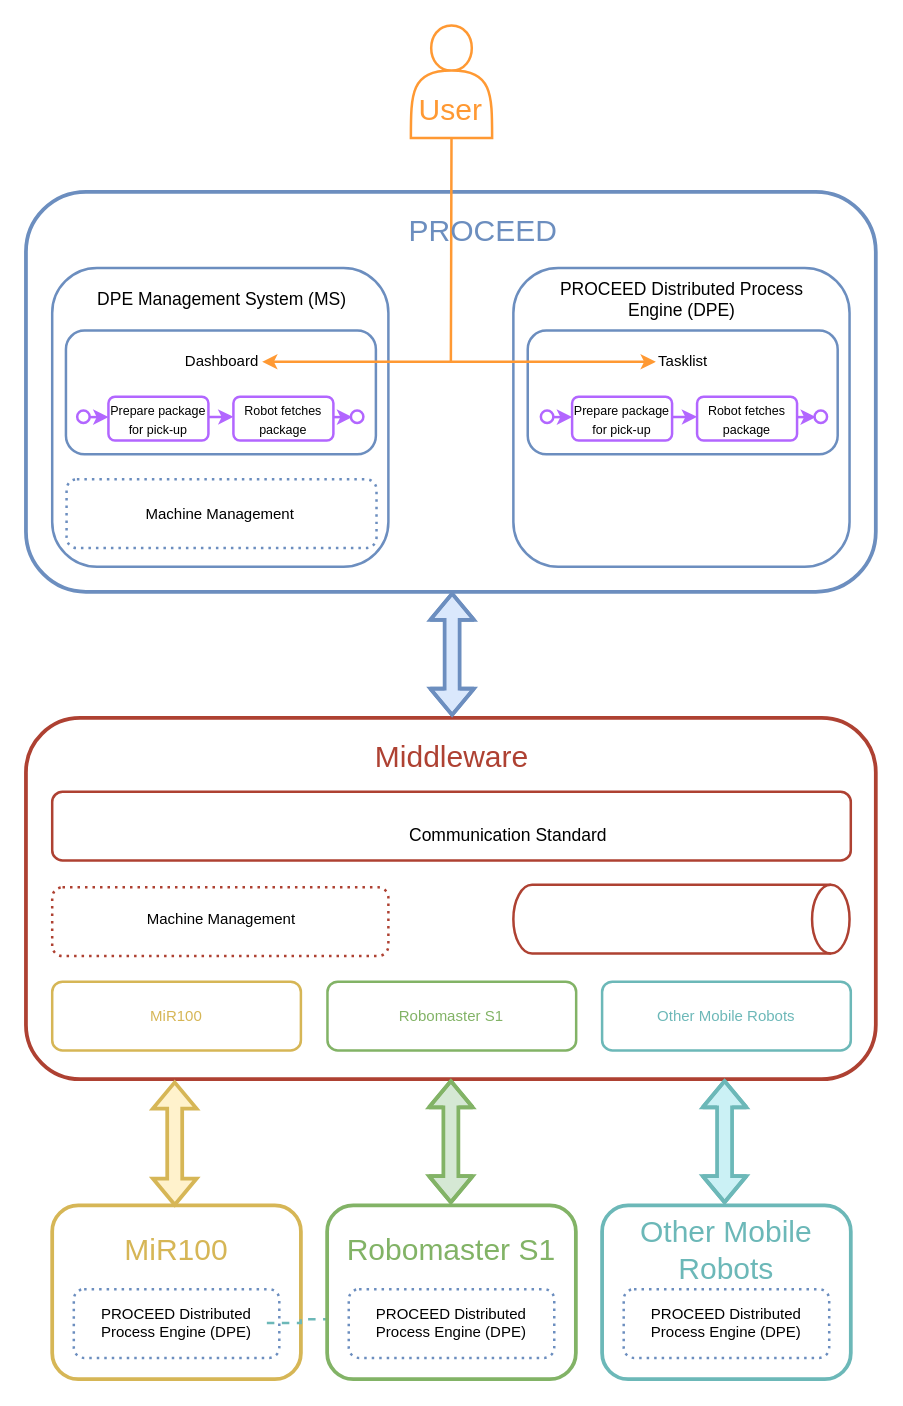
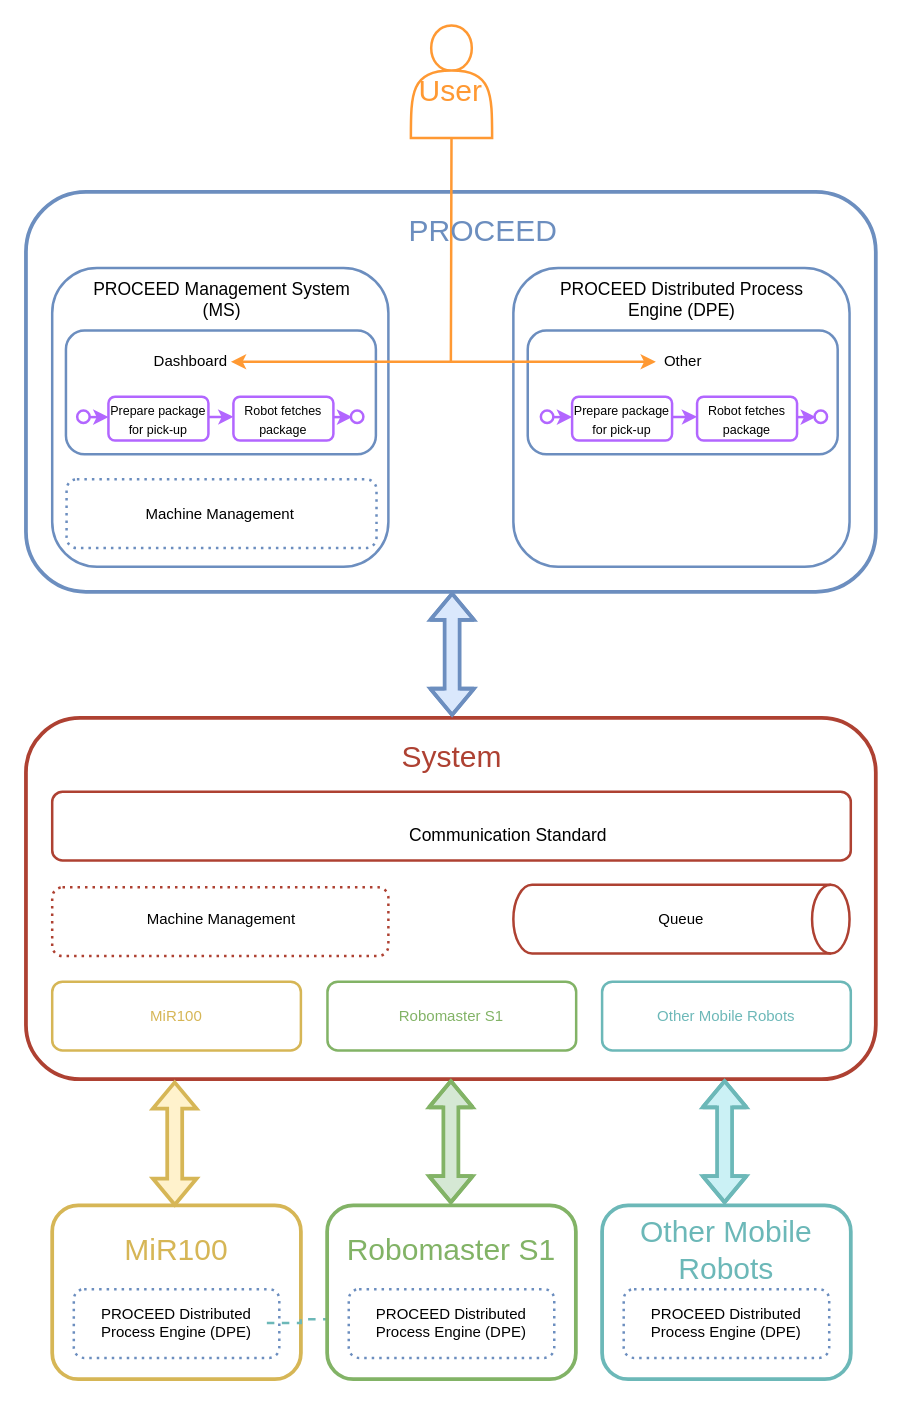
- <mxCell id="19" value="&lt;font color=&quot;#ff9933&quot; style=&quot;font-size: 24px;&quot;&gt;User&lt;/font&gt;" style="text;html=1;strokeColor=none;fillColor=none;align=center;verticalAlign=middle;whiteSpace=wrap;rounded=0;fontSize=14;" parent="1" vertex="1"><mxGeometry x="330" y="73" width="60" height="30" as="geometry" /></mxCell>
+ <mxCell id="19" value="&lt;font color=&quot;#ff9933&quot; style=&quot;font-size: 24px;&quot;&gt;User&lt;/font&gt;" style="text;html=1;strokeColor=none;fillColor=none;align=center;verticalAlign=middle;whiteSpace=wrap;rounded=0;fontSize=14;" parent="1" vertex="1"><mxGeometry x="330" y="58" width="60" height="30" as="geometry" /></mxCell>
- <mxCell id="16" value="&lt;font style=&quot;font-size: 14px;&quot;&gt;DPE Management System (MS)&lt;/font&gt;" style="text;html=1;strokeColor=none;fillColor=none;align=center;verticalAlign=middle;whiteSpace=wrap;rounded=0;fontSize=12;" parent="1" vertex="1"><mxGeometry x="56.5" y="224" width="240" height="30" as="geometry" /></mxCell>
+ <mxCell id="16" value="&lt;font style=&quot;font-size: 14px;&quot;&gt;PROCEED Management System (MS)&lt;/font&gt;" style="text;html=1;strokeColor=none;fillColor=none;align=center;verticalAlign=middle;whiteSpace=wrap;rounded=0;fontSize=12;" parent="1" vertex="1"><mxGeometry x="56.5" y="224" width="240" height="30" as="geometry" /></mxCell>
- <mxCell id="15" value="&lt;font style=&quot;font-size: 12px;&quot;&gt;Dashboard&lt;/font&gt;" style="text;html=1;strokeColor=none;fillColor=none;align=center;verticalAlign=middle;whiteSpace=wrap;rounded=0;fontSize=10;" parent="1" vertex="1"><mxGeometry x="145" y="274" width="64" height="30" as="geometry" /></mxCell>
+ <mxCell id="15" value="&lt;font style=&quot;font-size: 12px;&quot;&gt;Dashboard&lt;/font&gt;" style="text;html=1;strokeColor=none;fillColor=none;align=center;verticalAlign=middle;whiteSpace=wrap;rounded=0;fontSize=10;" parent="1" vertex="1"><mxGeometry x="120" y="274" width="64" height="30" as="geometry" /></mxCell>
- <mxCell id="22" value="&lt;font style=&quot;font-size: 12px;&quot;&gt;Tasklist&lt;/font&gt;" style="text;html=1;strokeColor=none;fillColor=none;align=center;verticalAlign=middle;whiteSpace=wrap;rounded=0;fontSize=10;" vertex="1" parent="1"><mxGeometry x="524" y="274" width="44" height="30" as="geometry" /></mxCell>
+ <mxCell id="22" value="&lt;font style=&quot;font-size: 12px;&quot;&gt;Other&lt;/font&gt;" style="text;html=1;strokeColor=none;fillColor=none;align=center;verticalAlign=middle;whiteSpace=wrap;rounded=0;fontSize=10;" vertex="1" parent="1"><mxGeometry x="524" y="274" width="44" height="30" as="geometry" /></mxCell>
- <mxCell id="36" value="&lt;font color=&quot;#ae4132&quot; style=&quot;font-size: 24px;&quot;&gt;Middleware&lt;/font&gt;" style="text;html=1;strokeColor=none;fillColor=none;align=center;verticalAlign=middle;whiteSpace=wrap;rounded=0;fontSize=12;" vertex="1" parent="1"><mxGeometry x="241" y="591" width="240" height="30" as="geometry" /></mxCell>
+ <mxCell id="36" value="&lt;font color=&quot;#ae4132&quot; style=&quot;font-size: 24px;&quot;&gt;System&lt;/font&gt;" style="text;html=1;strokeColor=none;fillColor=none;align=center;verticalAlign=middle;whiteSpace=wrap;rounded=0;fontSize=12;" vertex="1" parent="1"><mxGeometry x="241" y="591" width="240" height="30" as="geometry" /></mxCell>
+ <mxCell id="42" value="&lt;font style=&quot;font-size: 12px;&quot;&gt;Queue&lt;/font&gt;" style="text;html=1;strokeColor=none;fillColor=none;align=center;verticalAlign=middle;whiteSpace=wrap;rounded=0;fontSize=10;" vertex="1" parent="1"><mxGeometry x="472.25" y="720" width="144.5" height="30" as="geometry" /></mxCell>
